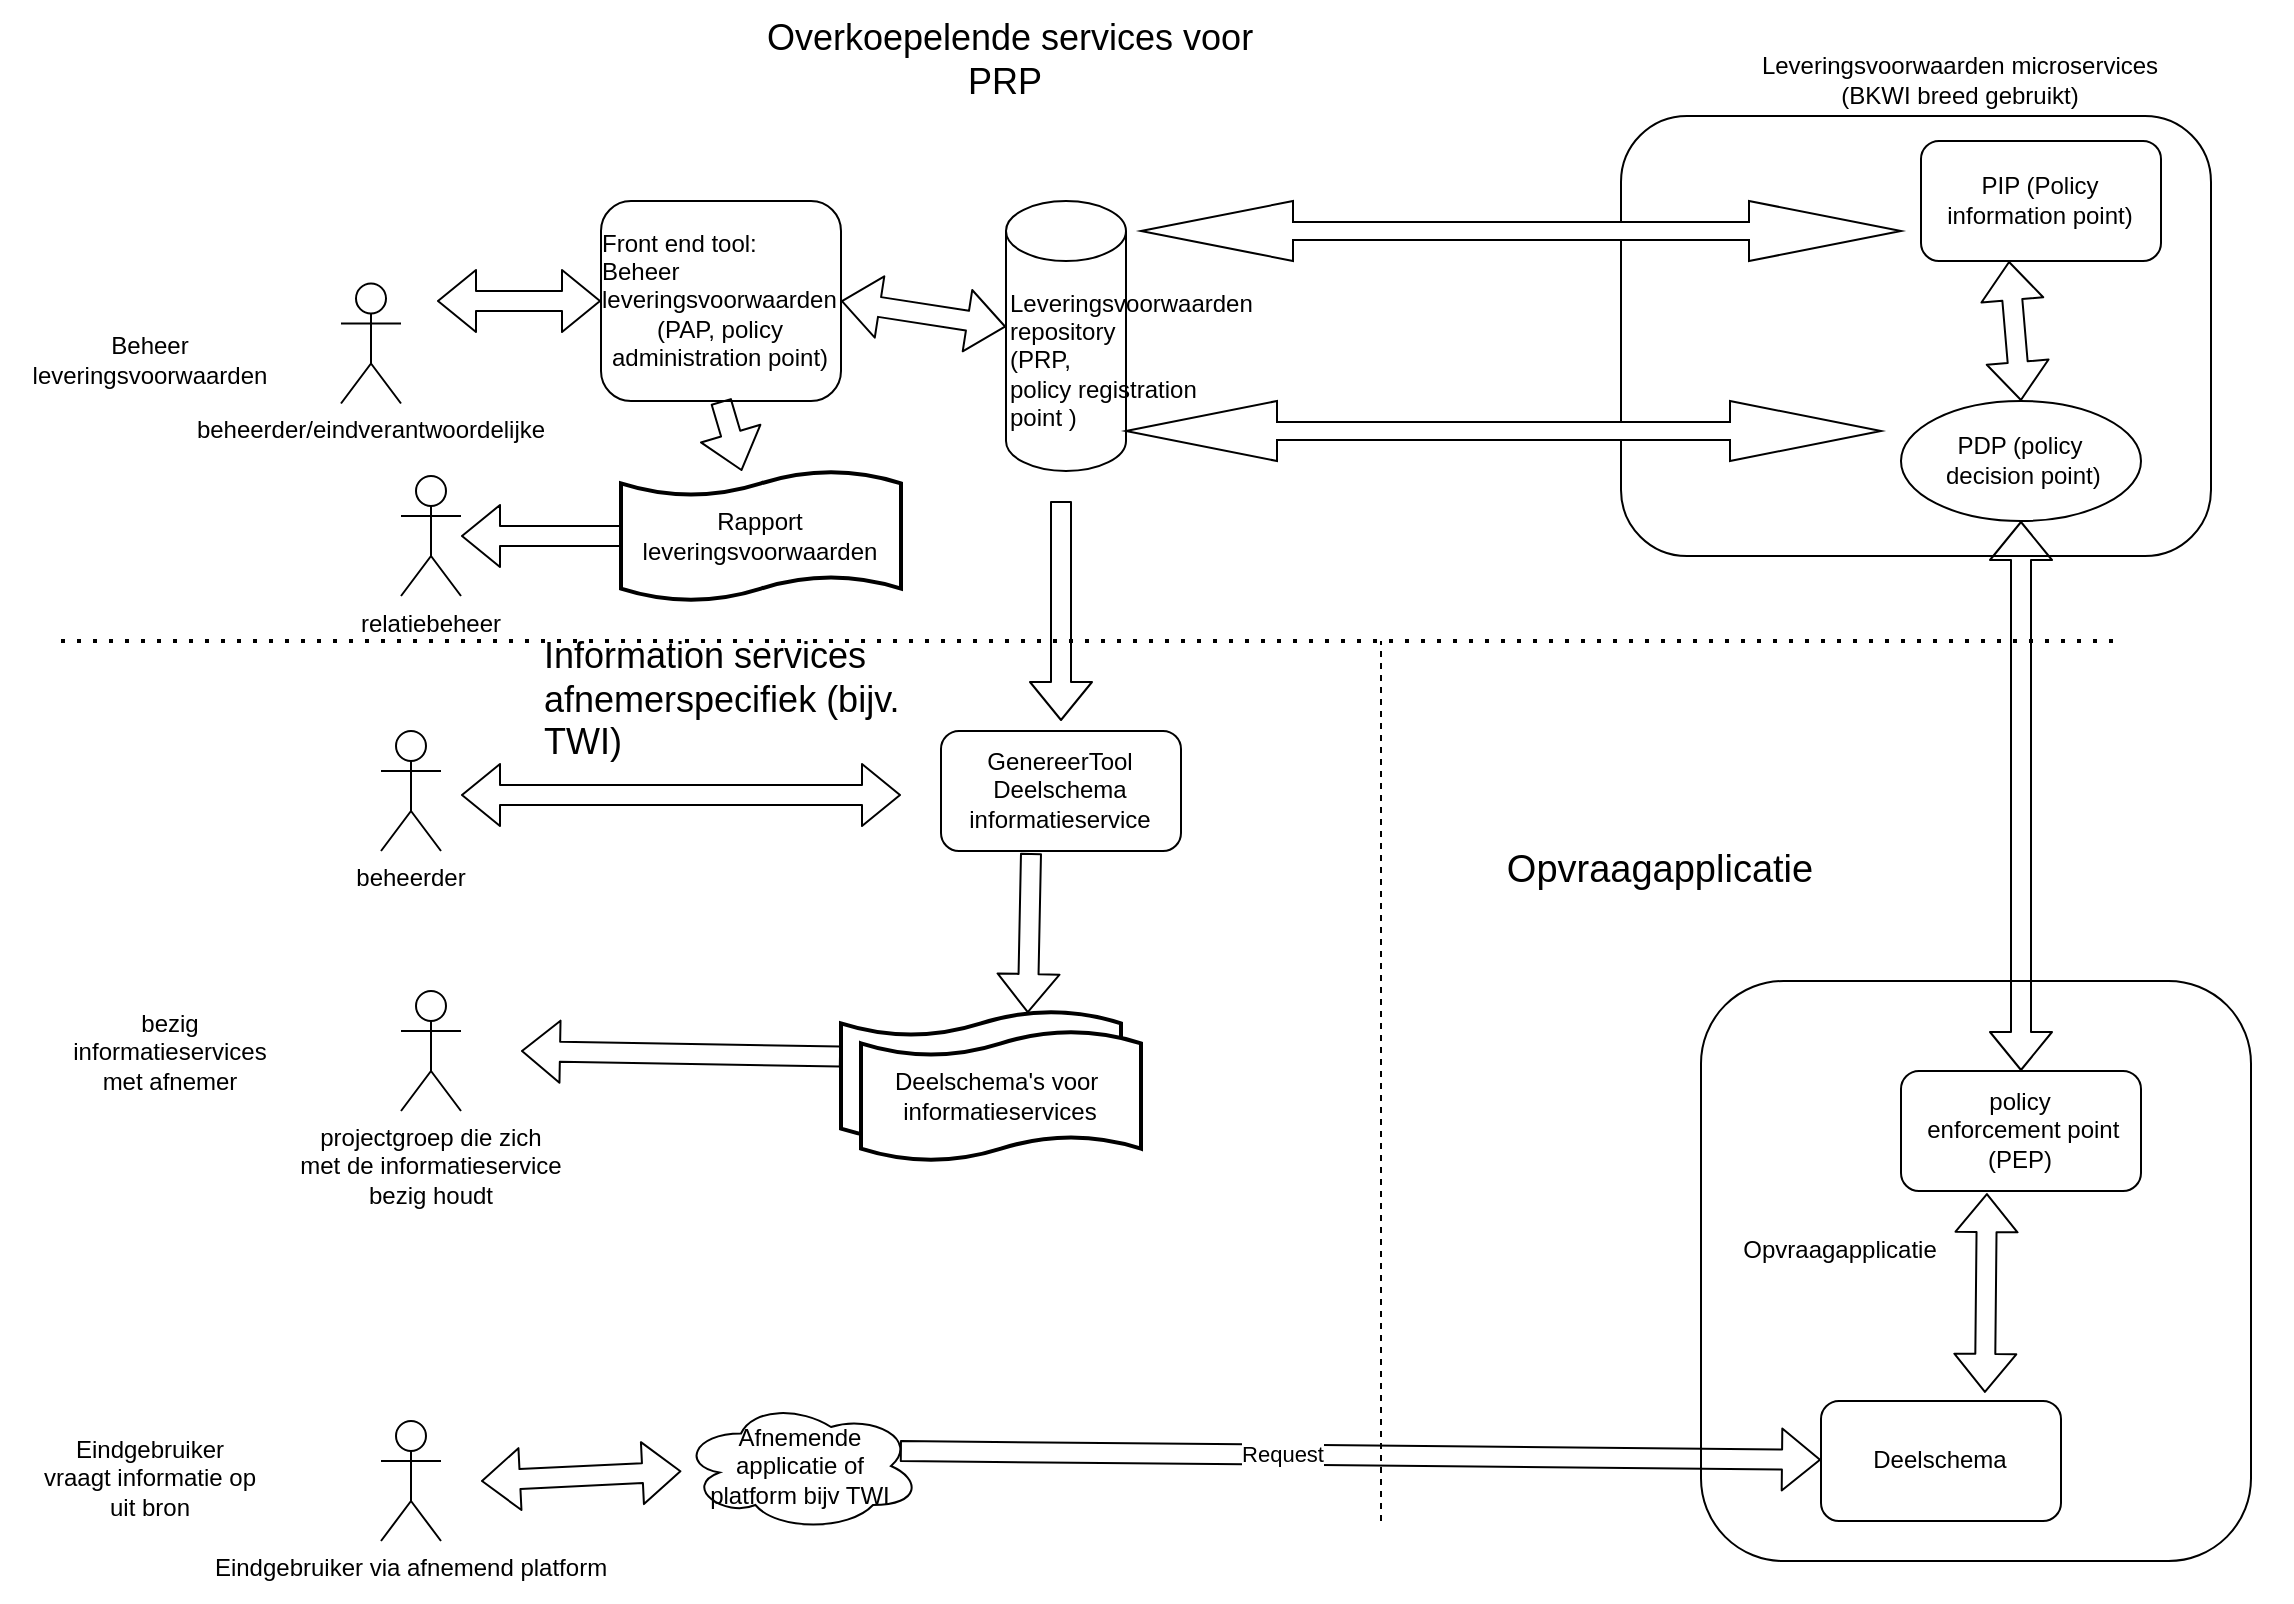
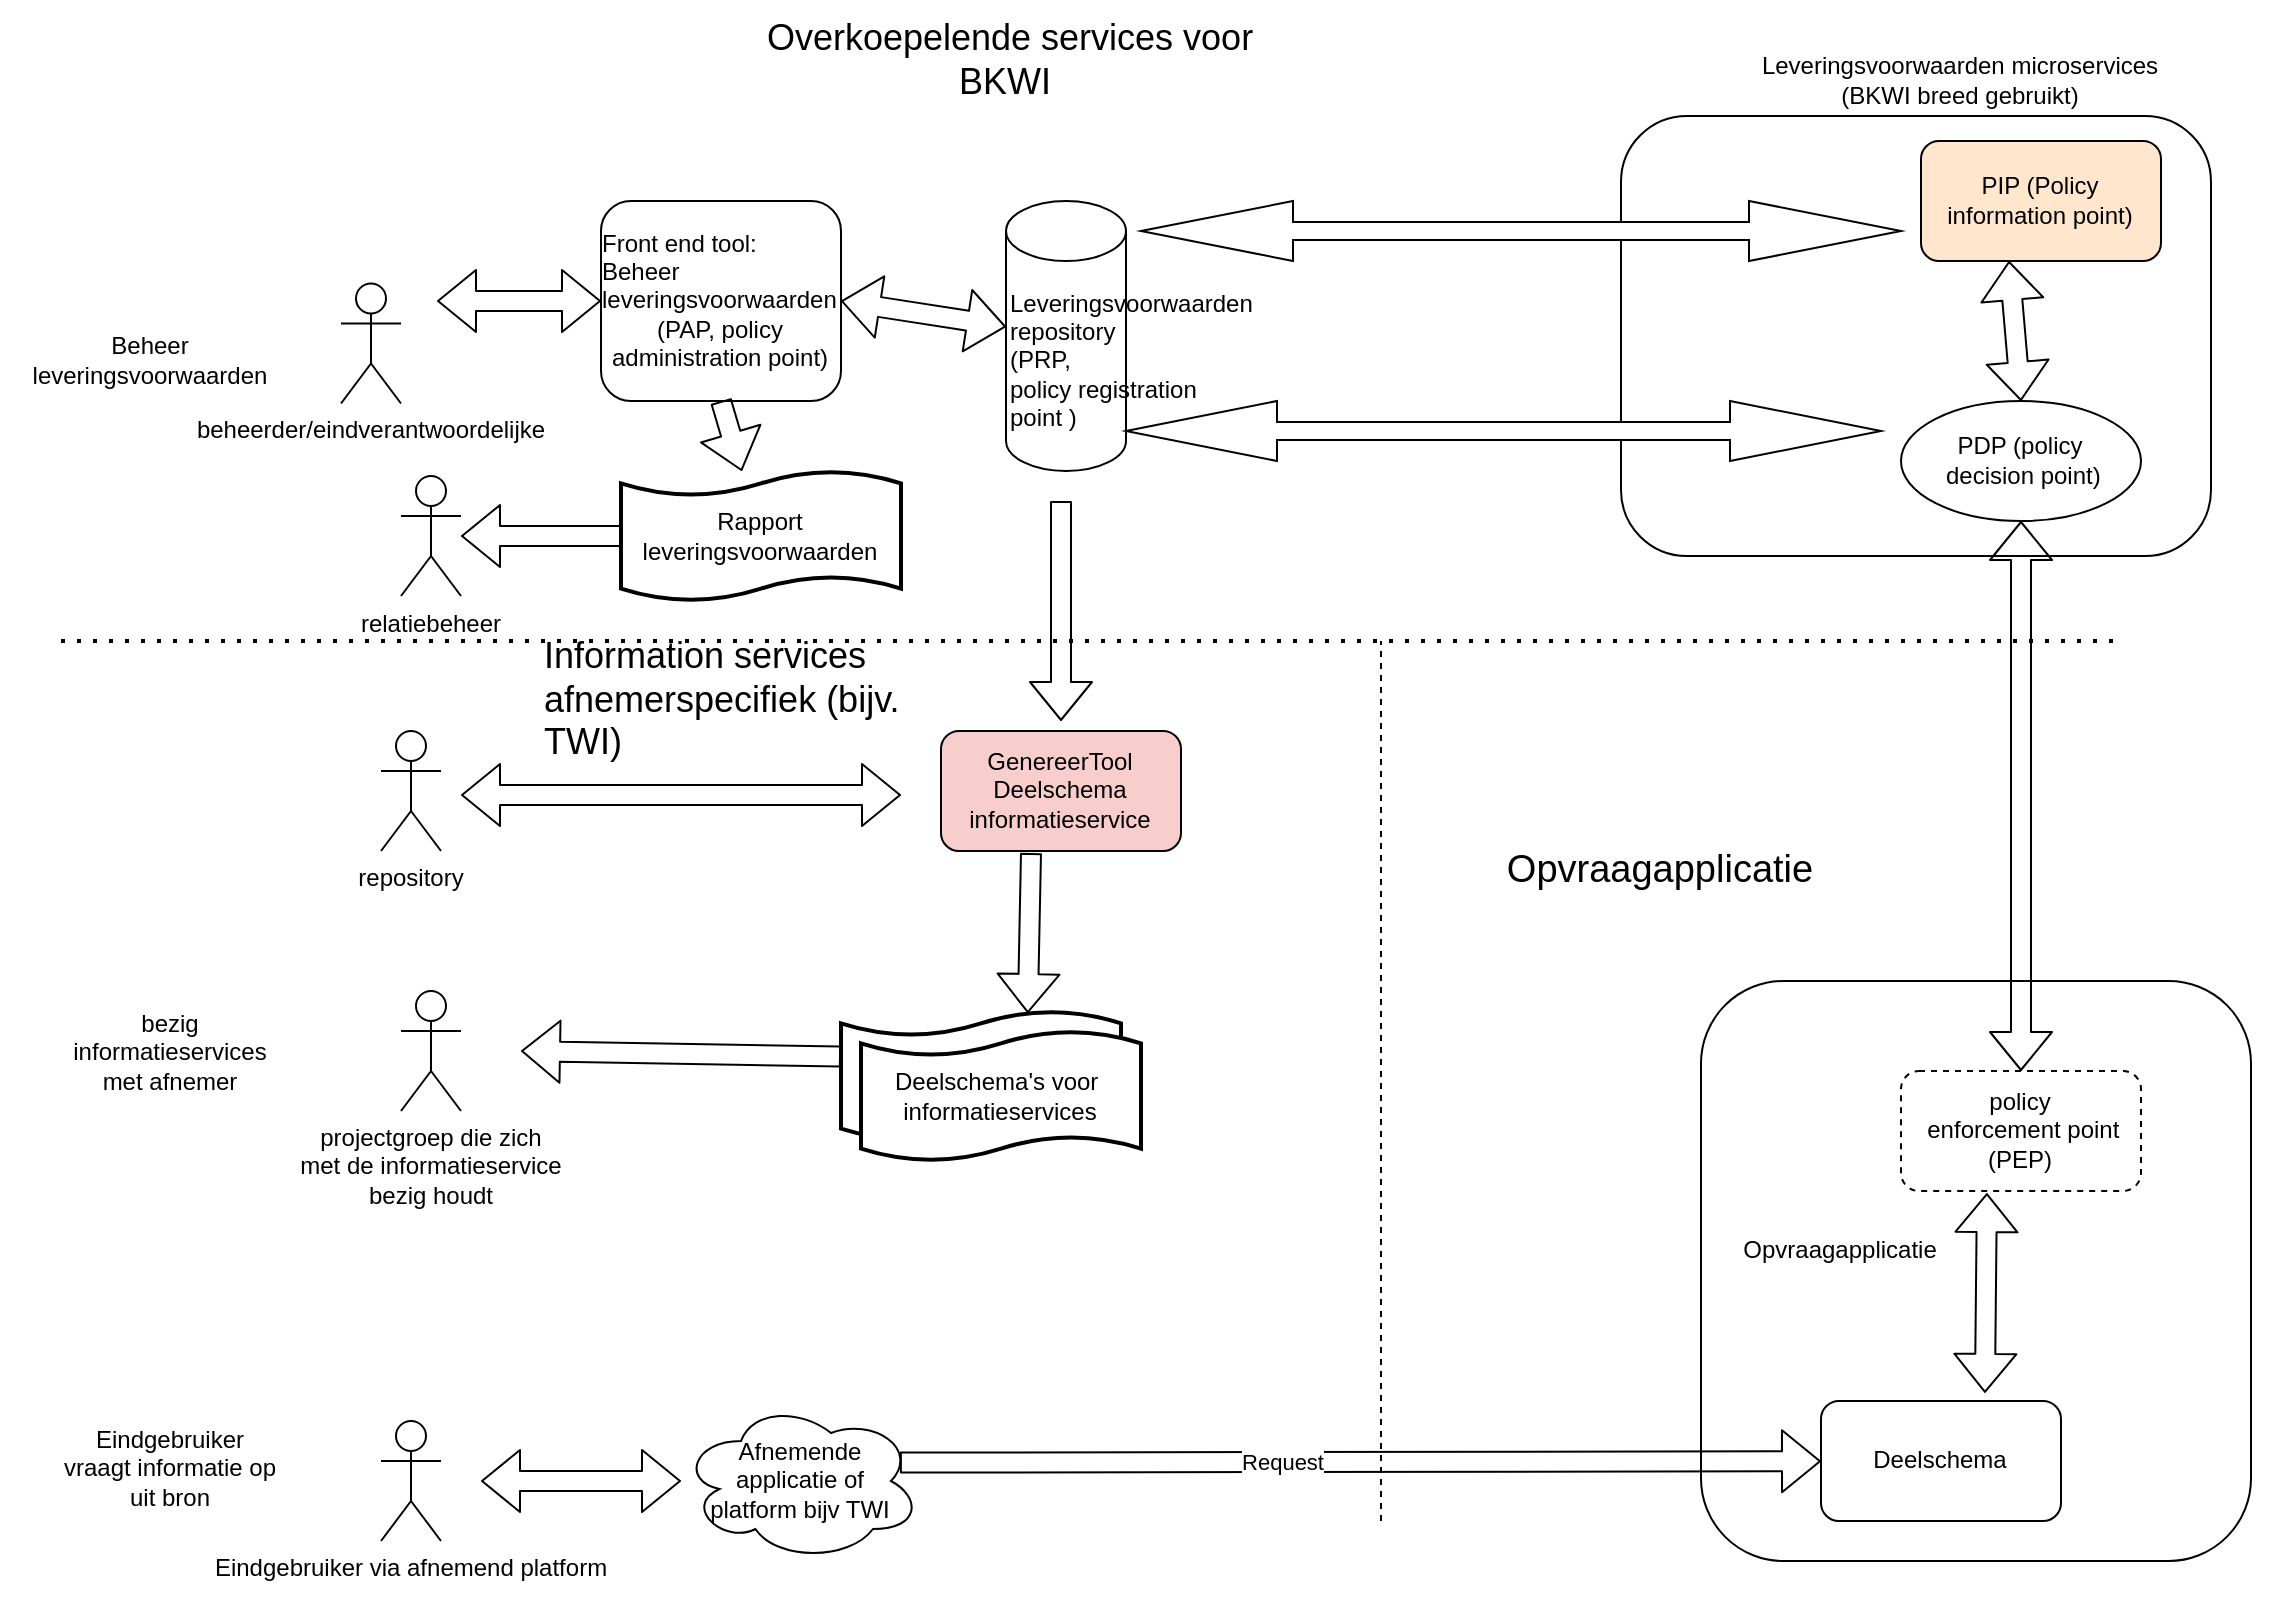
- <mxCell id="36" value="Overkoepelende services voor PRP&amp;nbsp;" style="text;html=1;strokeColor=none;fillColor=none;align=center;verticalAlign=middle;whiteSpace=wrap;rounded=0;fontSize=18;" vertex="1" parent="1"><mxGeometry x="370" y="20" width="270" height="20" as="geometry" /></mxCell>
+ <mxCell id="36" value="Overkoepelende services voor BKWI&amp;nbsp;" style="text;html=1;strokeColor=none;fillColor=none;align=center;verticalAlign=middle;whiteSpace=wrap;rounded=0;fontSize=18;" vertex="1" parent="1"><mxGeometry x="370" y="20" width="270" height="20" as="geometry" /></mxCell>
- <mxCell id="9" value="PIP (Policy information point)" style="rounded=1;whiteSpace=wrap;html=1;" parent="1" vertex="1"><mxGeometry x="960" y="70" width="120" height="60" as="geometry" /></mxCell>
+ <mxCell id="9" value="PIP (Policy information point)" style="rounded=1;whiteSpace=wrap;html=1;fillColor=#ffe6cc;" parent="1" vertex="1"><mxGeometry x="960" y="70" width="120" height="60" as="geometry" /></mxCell>
- <mxCell id="7" value="GenereerTool Deelschema&lt;br&gt;informatieservice" style="rounded=1;whiteSpace=wrap;html=1;" parent="1" vertex="1"><mxGeometry x="470" y="365" width="120" height="60" as="geometry" /></mxCell>
+ <mxCell id="7" value="GenereerTool Deelschema&lt;br&gt;informatieservice" style="rounded=1;whiteSpace=wrap;html=1;fillColor=#f8cecc;" parent="1" vertex="1"><mxGeometry x="470" y="365" width="120" height="60" as="geometry" /></mxCell>
- <mxCell id="26" value="beheerder" style="shape=umlActor;verticalLabelPosition=bottom;verticalAlign=top;html=1;outlineConnect=0;" vertex="1" parent="1"><mxGeometry x="190" y="365" width="30" height="60" as="geometry" /></mxCell>
+ <mxCell id="26" value="repository" style="shape=umlActor;verticalLabelPosition=bottom;verticalAlign=top;html=1;outlineConnect=0;" vertex="1" parent="1"><mxGeometry x="190" y="365" width="30" height="60" as="geometry" /></mxCell>
- <mxCell id="11" value="policy&lt;br&gt;&amp;nbsp;enforcement point (PEP)" style="rounded=1;whiteSpace=wrap;html=1;" parent="1" vertex="1"><mxGeometry x="950" y="535" width="120" height="60" as="geometry" /></mxCell>
+ <mxCell id="11" value="policy&lt;br&gt;&amp;nbsp;enforcement point (PEP)" style="rounded=1;whiteSpace=wrap;html=1;dashed=1;" parent="1" vertex="1"><mxGeometry x="950" y="535" width="120" height="60" as="geometry" /></mxCell>
- <mxCell id="31" value="Afnemende &lt;br&gt;applicatie of&lt;br&gt;platform bijv TWI" style="ellipse;shape=cloud;whiteSpace=wrap;html=1;" vertex="1" parent="1"><mxGeometry x="340" y="700" width="120" height="65" as="geometry" /></mxCell>
+ <mxCell id="31" value="Afnemende &lt;br&gt;applicatie of&lt;br&gt;platform bijv TWI" style="ellipse;shape=cloud;whiteSpace=wrap;html=1;" vertex="1" parent="1"><mxGeometry x="340" y="700" width="120" height="80" as="geometry" /></mxCell>
- <mxCell id="39" value="Eindgebruiker vraagt informatie op uit bron" style="text;html=1;strokeColor=none;fillColor=none;align=center;verticalAlign=middle;whiteSpace=wrap;rounded=0;" vertex="1" parent="1"><mxGeometry x="20" y="717.5" width="110" height="42.5" as="geometry" /></mxCell>
+ <mxCell id="39" value="Eindgebruiker vraagt informatie op uit bron" style="text;html=1;strokeColor=none;fillColor=none;align=center;verticalAlign=middle;whiteSpace=wrap;rounded=0;" vertex="1" parent="1"><mxGeometry x="30" y="712.5" width="110" height="42.5" as="geometry" /></mxCell>
